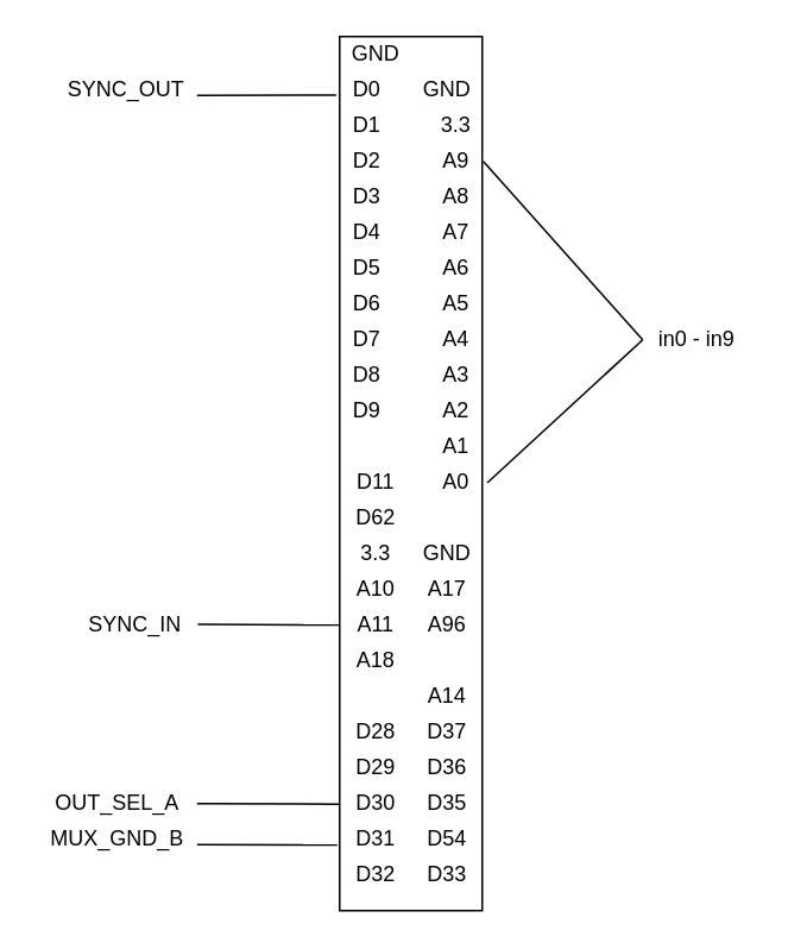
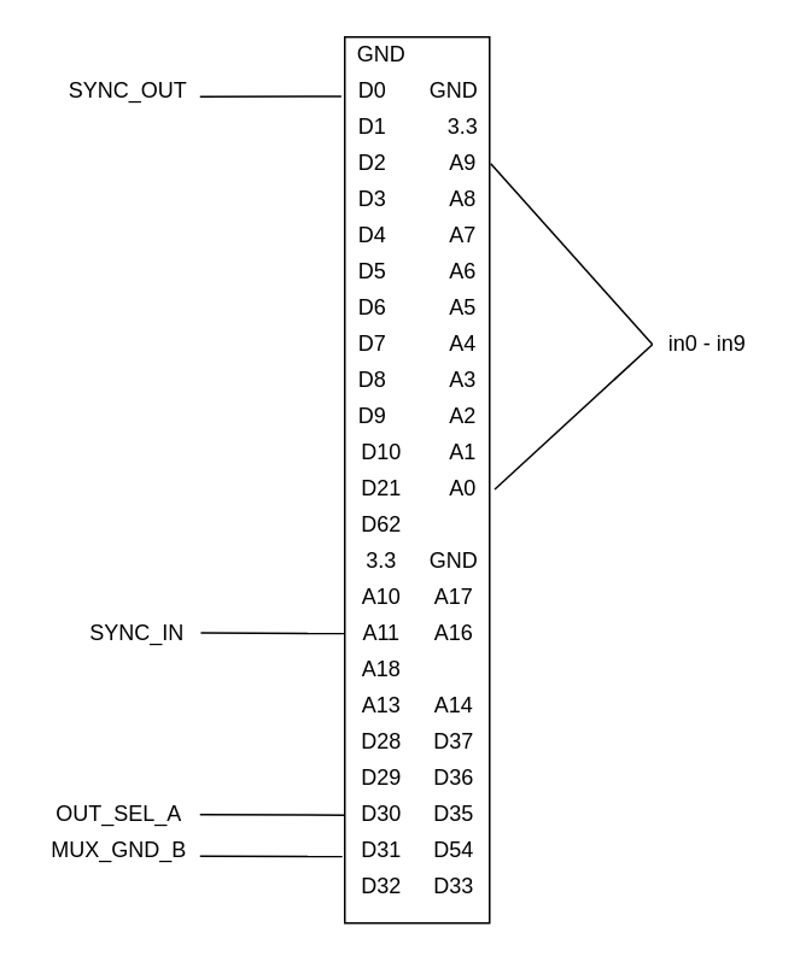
+ <mxCell id="36" value="D10" style="text;html=1;align=center;verticalAlign=middle;resizable=0;points=[];autosize=1;" vertex="1" parent="1"><mxGeometry x="190" y="240" width="40" height="20" as="geometry" /></mxCell>
- <mxCell id="35" value="D11" style="text;html=1;align=center;verticalAlign=middle;resizable=0;points=[];autosize=1;" vertex="1" parent="1"><mxGeometry x="190" y="260" width="40" height="20" as="geometry" /></mxCell>
+ <mxCell id="35" value="D21" style="text;html=1;align=center;verticalAlign=middle;resizable=0;points=[];autosize=1;" vertex="1" parent="1"><mxGeometry x="190" y="260" width="40" height="20" as="geometry" /></mxCell>
- <mxCell id="17" value="A96" style="text;html=1;align=center;verticalAlign=middle;resizable=0;points=[];autosize=1;" vertex="1" parent="1"><mxGeometry x="230" y="340" width="40" height="20" as="geometry" /></mxCell>
+ <mxCell id="17" value="A16" style="text;html=1;align=center;verticalAlign=middle;resizable=0;points=[];autosize=1;" vertex="1" parent="1"><mxGeometry x="230" y="340" width="40" height="20" as="geometry" /></mxCell>
+ <mxCell id="29" value="A13" style="text;html=1;align=center;verticalAlign=middle;resizable=0;points=[];autosize=1;" vertex="1" parent="1"><mxGeometry x="190" y="380" width="40" height="20" as="geometry" /></mxCell>
